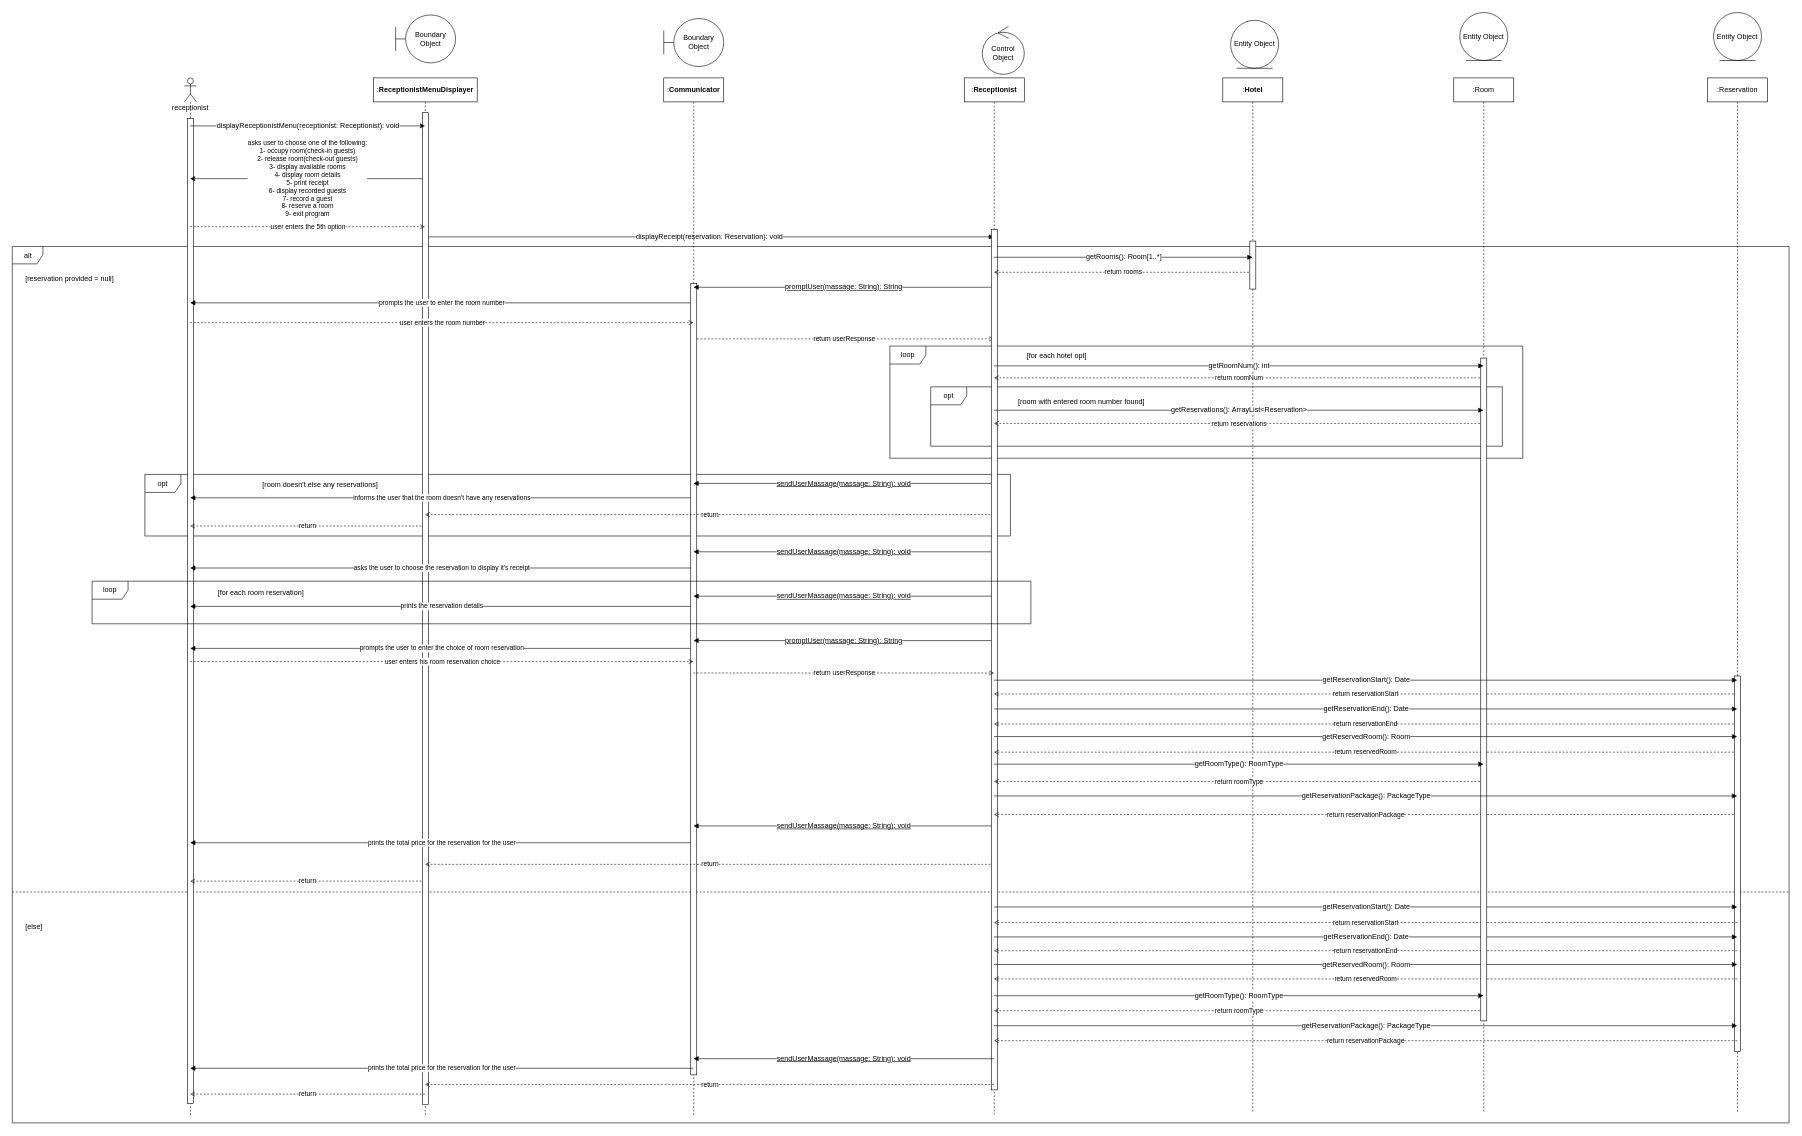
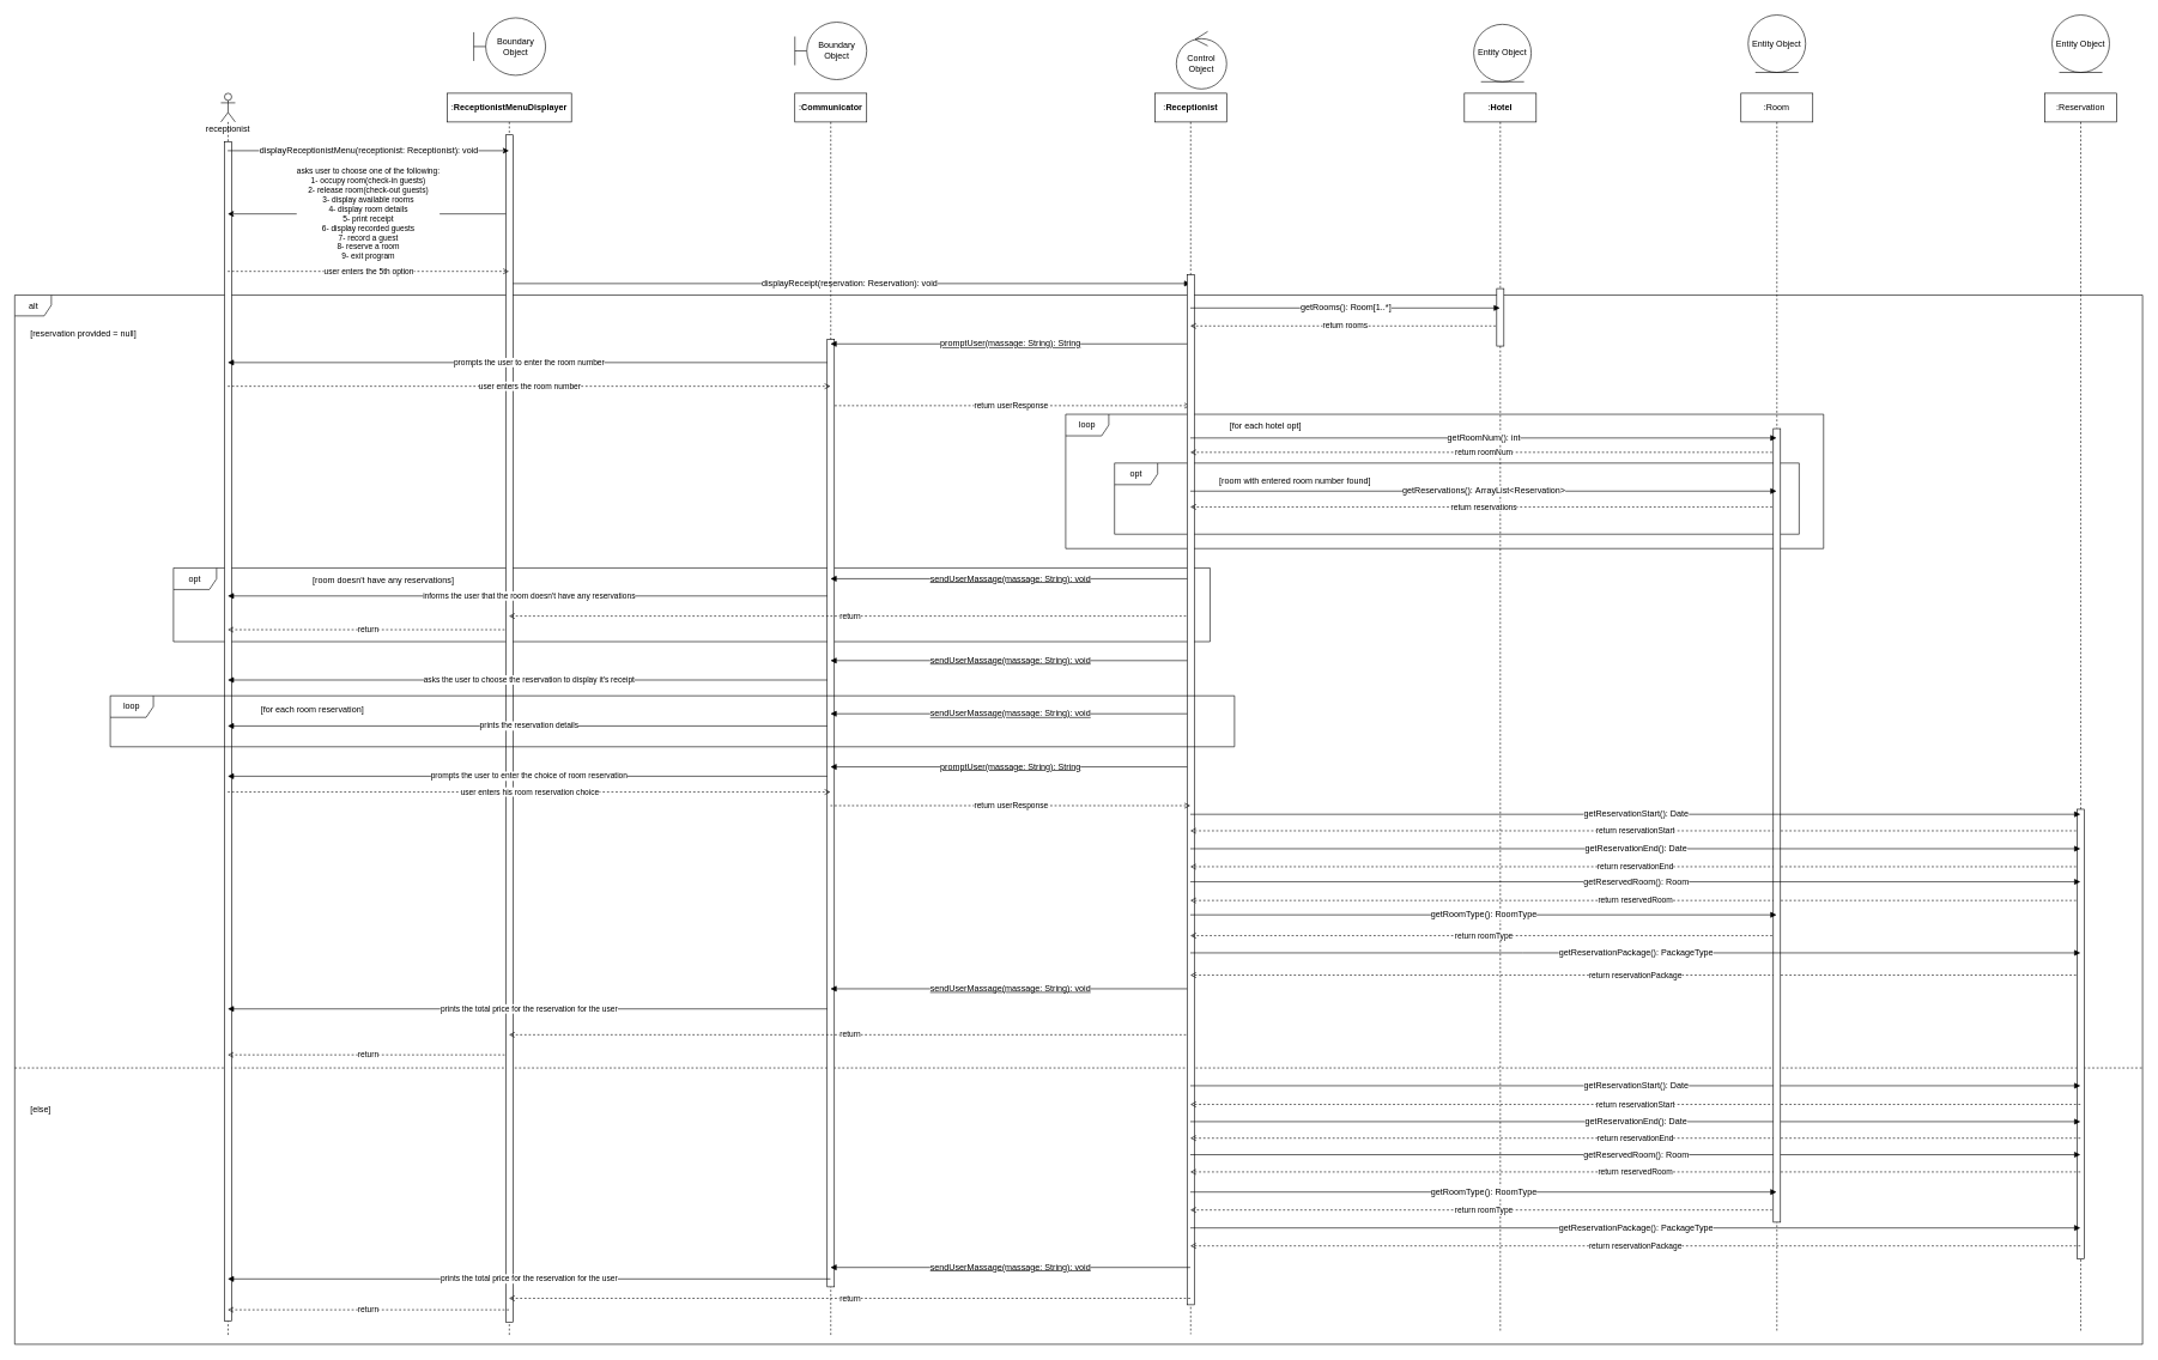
- <mxCell id="9" value="[room doesn't else any reservations]" style="text;html=1;align=center;verticalAlign=middle;resizable=0;points=[];autosize=1;strokeColor=none;fillColor=none;" vertex="1" parent="7"><mxGeometry x="184.821" y="3.592" width="214" height="26" as="geometry" /></mxCell>
+ <mxCell id="9" value="[room doesn't have any reservations]" style="text;html=1;align=center;verticalAlign=middle;resizable=0;points=[];autosize=1;strokeColor=none;fillColor=none;" vertex="1" parent="7"><mxGeometry x="184.821" y="3.592" width="214" height="26" as="geometry" /></mxCell>
